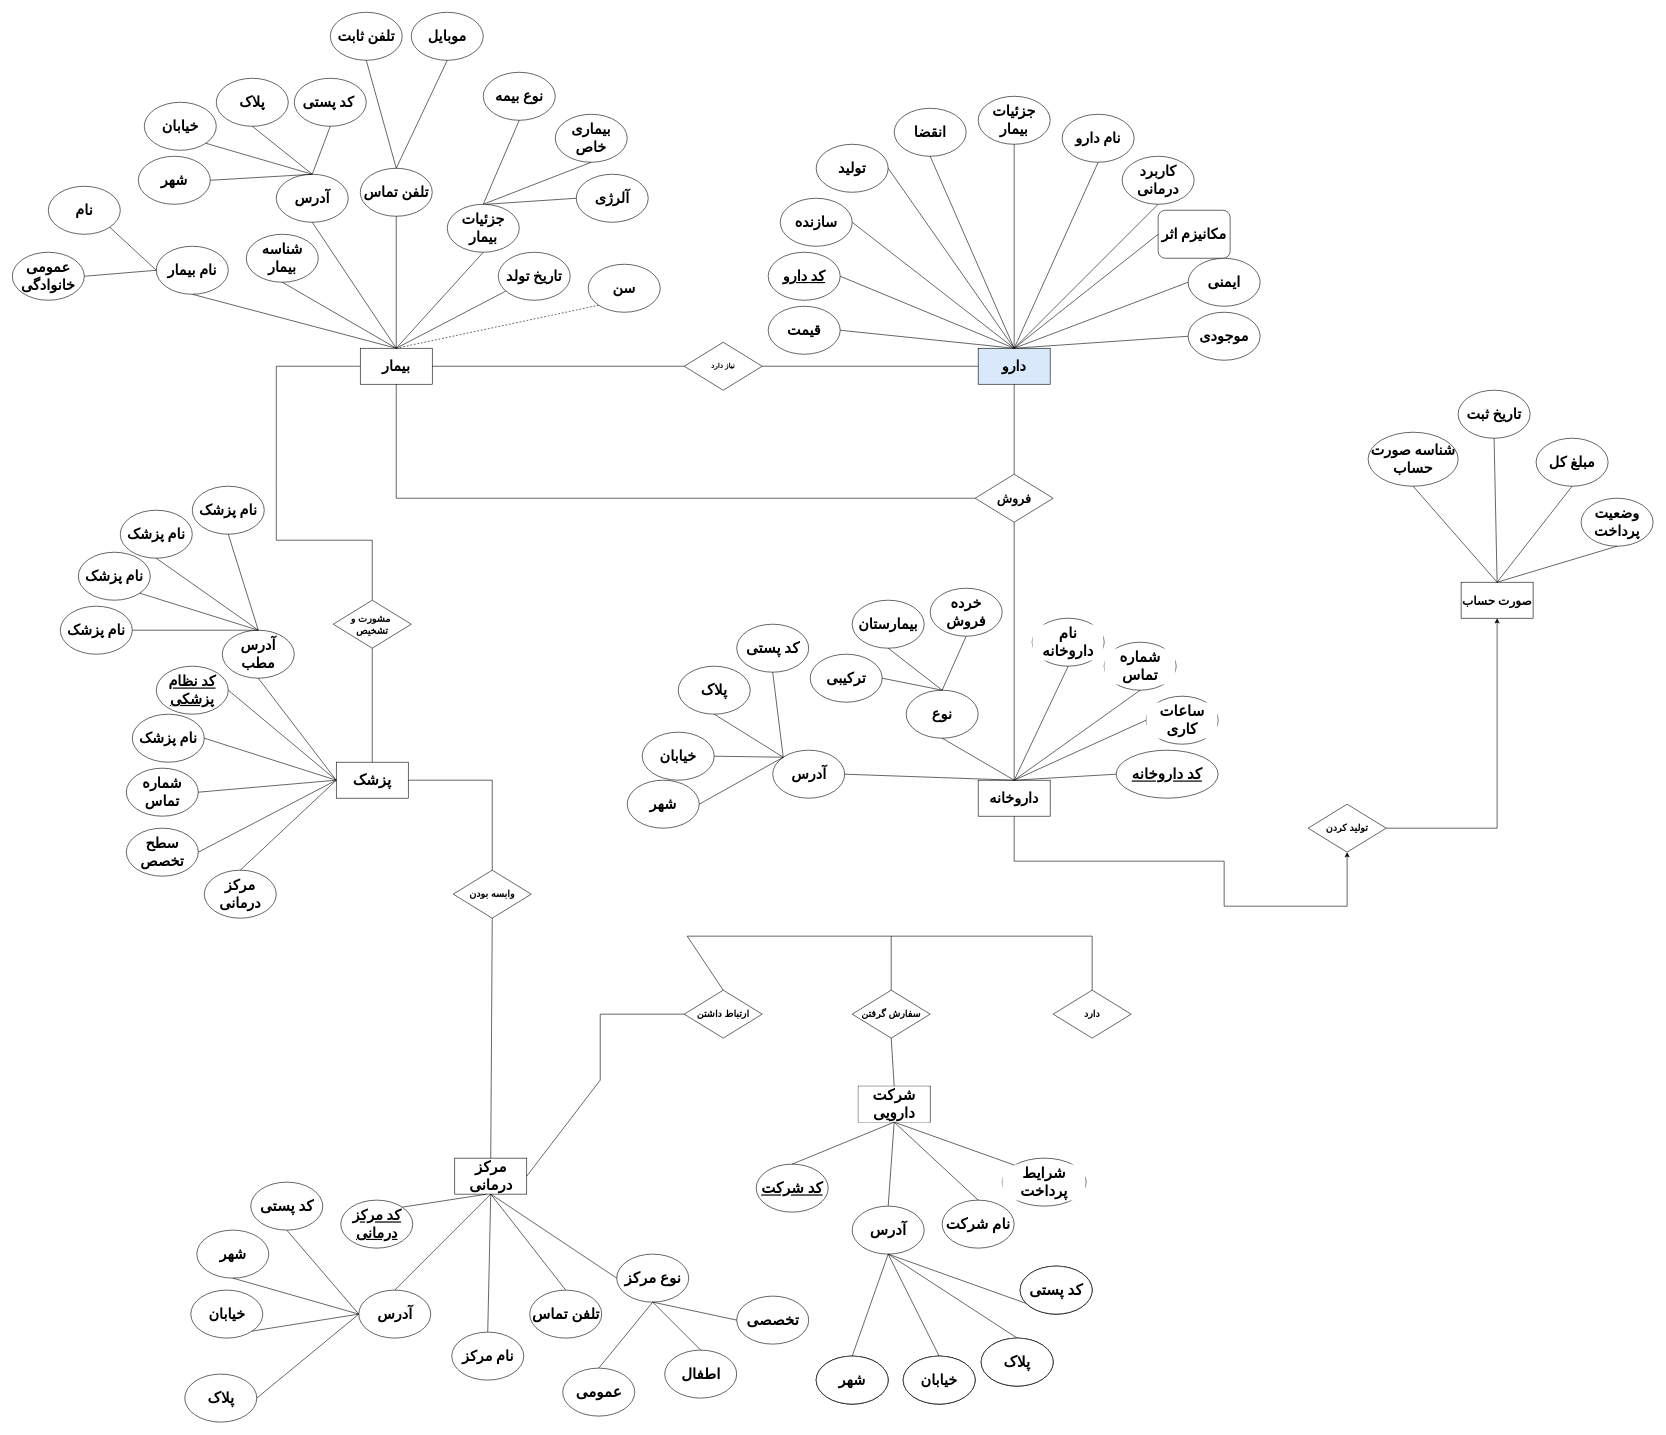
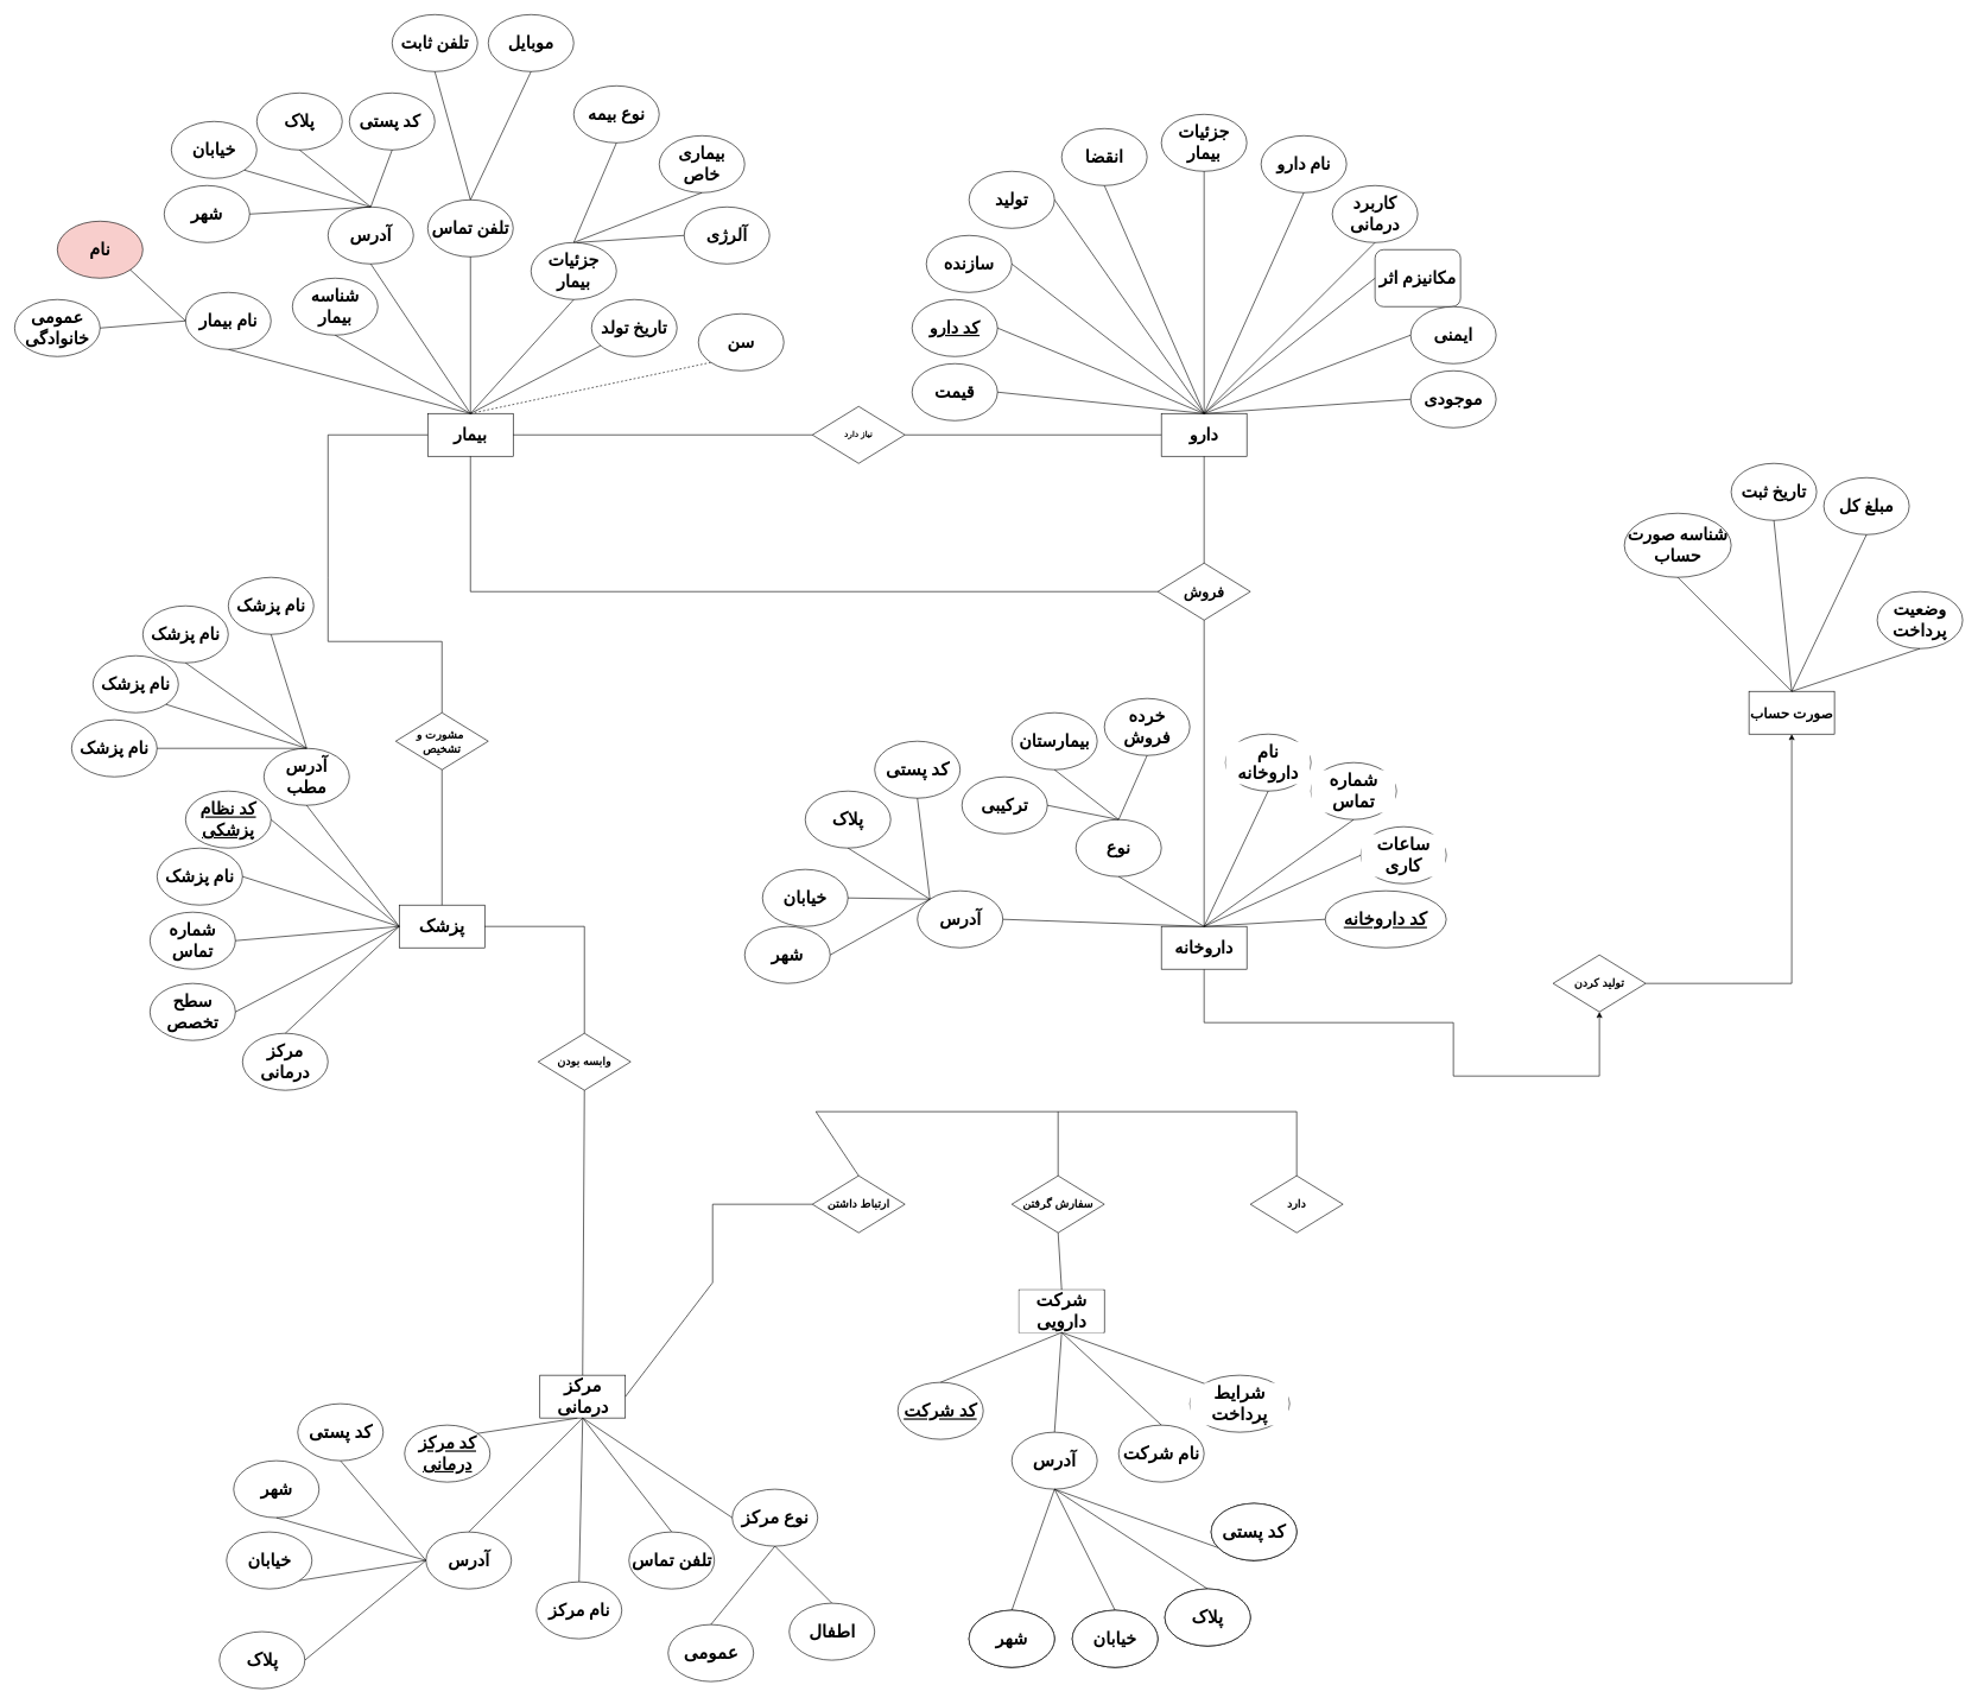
- <mxCell id="30" value="نام" style="ellipse;whiteSpace=wrap;html=1;fontFamily=Georgia;fontSize=24;fontStyle=1" parent="1" vertex="1"><mxGeometry x="80" y="310" width="120" height="80" as="geometry" /></mxCell>
+ <mxCell id="30" value="نام" style="ellipse;whiteSpace=wrap;html=1;fontFamily=Georgia;fontSize=24;fontStyle=1;fillColor=#f8cecc;" parent="1" vertex="1"><mxGeometry x="80" y="310" width="120" height="80" as="geometry" /></mxCell>
- <mxCell id="41" value="&lt;font face=&quot;Georgia&quot; style=&quot;font-size: 24px;&quot;&gt;&lt;span&gt;دارو&lt;/span&gt;&lt;/font&gt;" style="rounded=0;whiteSpace=wrap;html=1;fontStyle=1;fillColor=#dae8fc;" parent="1" vertex="1"><mxGeometry x="1630" y="580" width="120" height="60" as="geometry" /></mxCell>
+ <mxCell id="41" value="&lt;font face=&quot;Georgia&quot; style=&quot;font-size: 24px;&quot;&gt;&lt;span&gt;دارو&lt;/span&gt;&lt;/font&gt;" style="rounded=0;whiteSpace=wrap;html=1;fontStyle=1" parent="1" vertex="1"><mxGeometry x="1630" y="580" width="120" height="60" as="geometry" /></mxCell>
- <mxCell id="186" value="مبلغ کل" style="ellipse;whiteSpace=wrap;html=1;fontFamily=Georgia;fontSize=24;fontStyle=1" parent="1" vertex="1"><mxGeometry x="2560" y="730" width="120" height="80" as="geometry" /></mxCell>
+ <mxCell id="186" value="مبلغ کل" style="ellipse;whiteSpace=wrap;html=1;fontFamily=Georgia;fontSize=24;fontStyle=1" parent="1" vertex="1"><mxGeometry x="2560" y="670" width="120" height="80" as="geometry" /></mxCell>
- <mxCell id="184" value="&lt;span&gt;&lt;font style=&quot;font-size: 20px;&quot;&gt;صورت حساب&lt;/font&gt;&lt;/span&gt;" style="rounded=0;whiteSpace=wrap;html=1;labelBackgroundColor=default;fontFamily=Georgia;fontSize=16;fontStyle=1" parent="1" vertex="1"><mxGeometry x="2435" y="970" width="120" height="60" as="geometry" /></mxCell>
+ <mxCell id="184" value="&lt;span&gt;&lt;font style=&quot;font-size: 20px;&quot;&gt;صورت حساب&lt;/font&gt;&lt;/span&gt;" style="rounded=0;whiteSpace=wrap;html=1;labelBackgroundColor=default;fontFamily=Georgia;fontSize=16;fontStyle=1" parent="1" vertex="1"><mxGeometry x="2455" y="970" width="120" height="60" as="geometry" /></mxCell>
- <mxCell id="116" value="" style="endArrow=none;html=1;rounded=0;fontFamily=Georgia;fontSize=25;entryX=0.5;entryY=1;entryDx=0;entryDy=0;exitX=0;exitY=0.5;exitDx=0;exitDy=0;fontStyle=1" parent="1" source="114" target="112" edge="1"><mxGeometry width="50" height="50" relative="1" as="geometry"><mxPoint x="947.5" y="2090" as="sourcePoint" /><mxPoint x="997.5" y="2040" as="targetPoint" /></mxGeometry></mxCell>
- <mxCell id="114" value="&lt;span&gt;تخصصی&lt;/span&gt;" style="ellipse;whiteSpace=wrap;html=1;fontFamily=Georgia;fontSize=25;fontStyle=1" parent="1" vertex="1"><mxGeometry x="1227.5" y="2160" width="120" height="80" as="geometry" /></mxCell>
